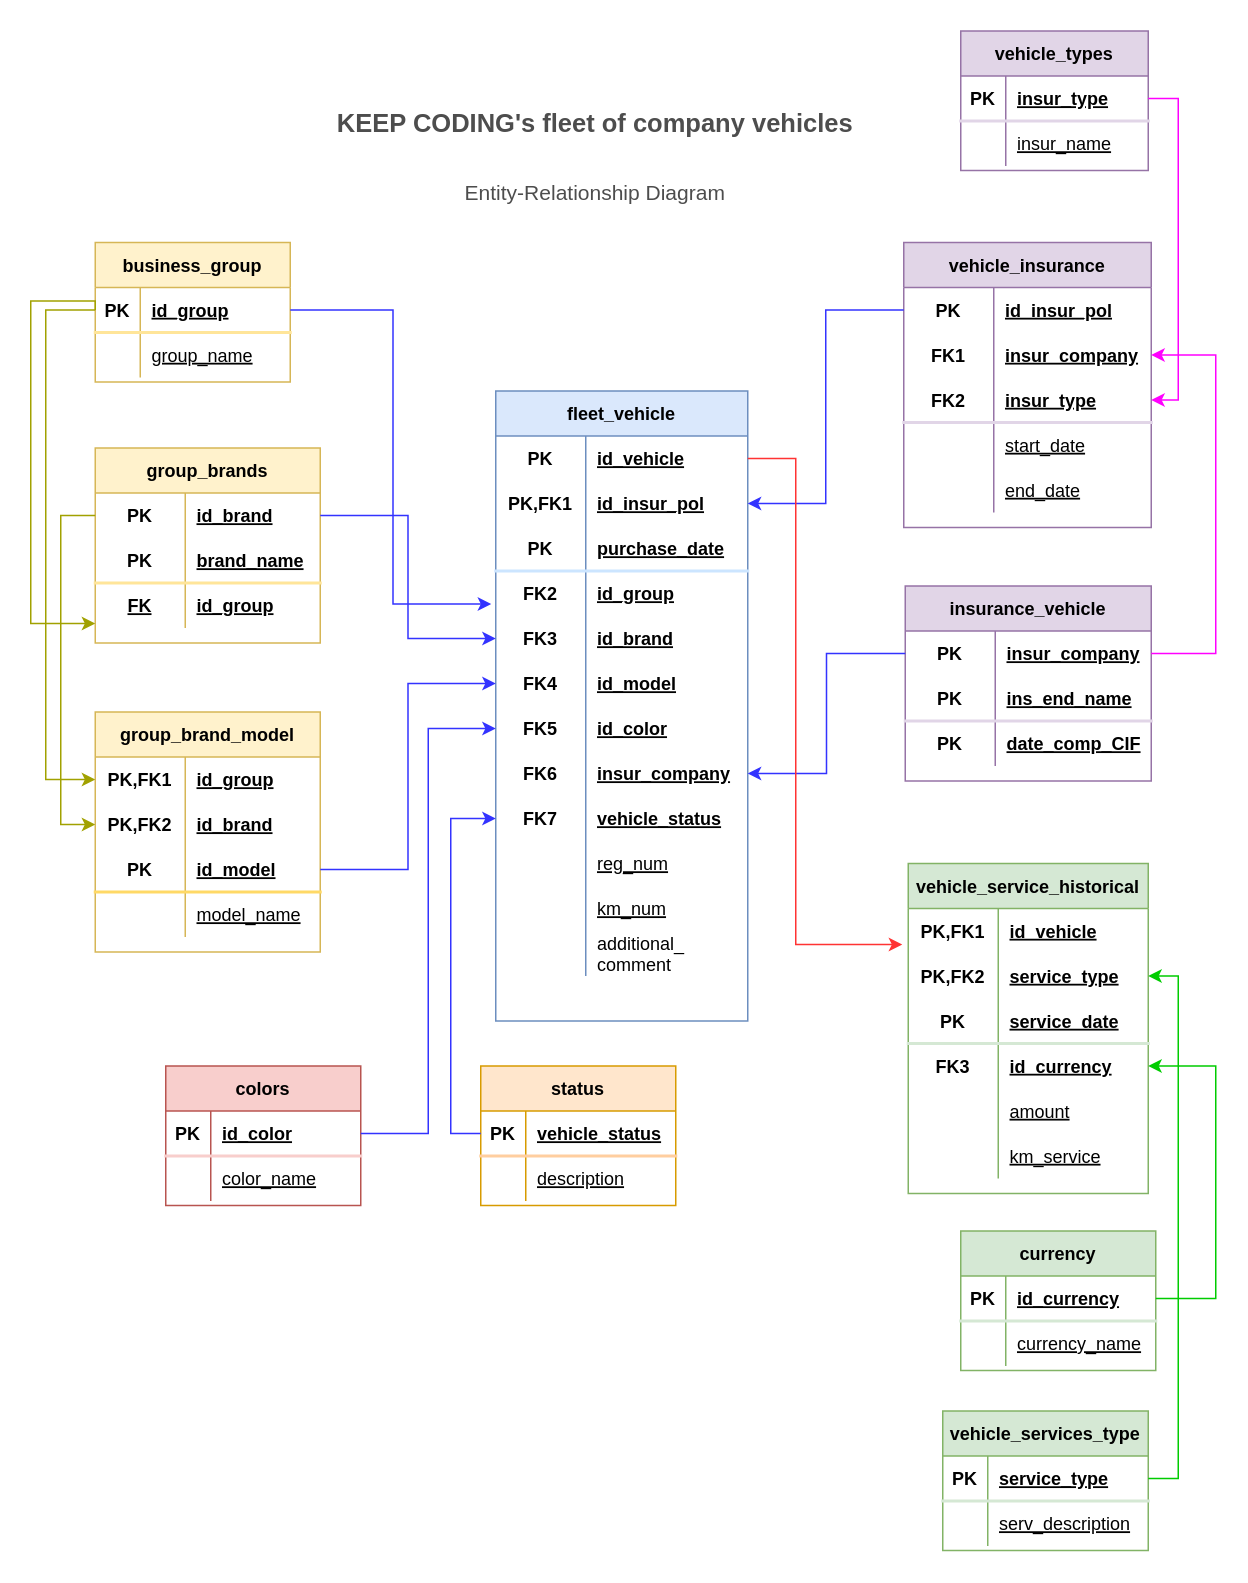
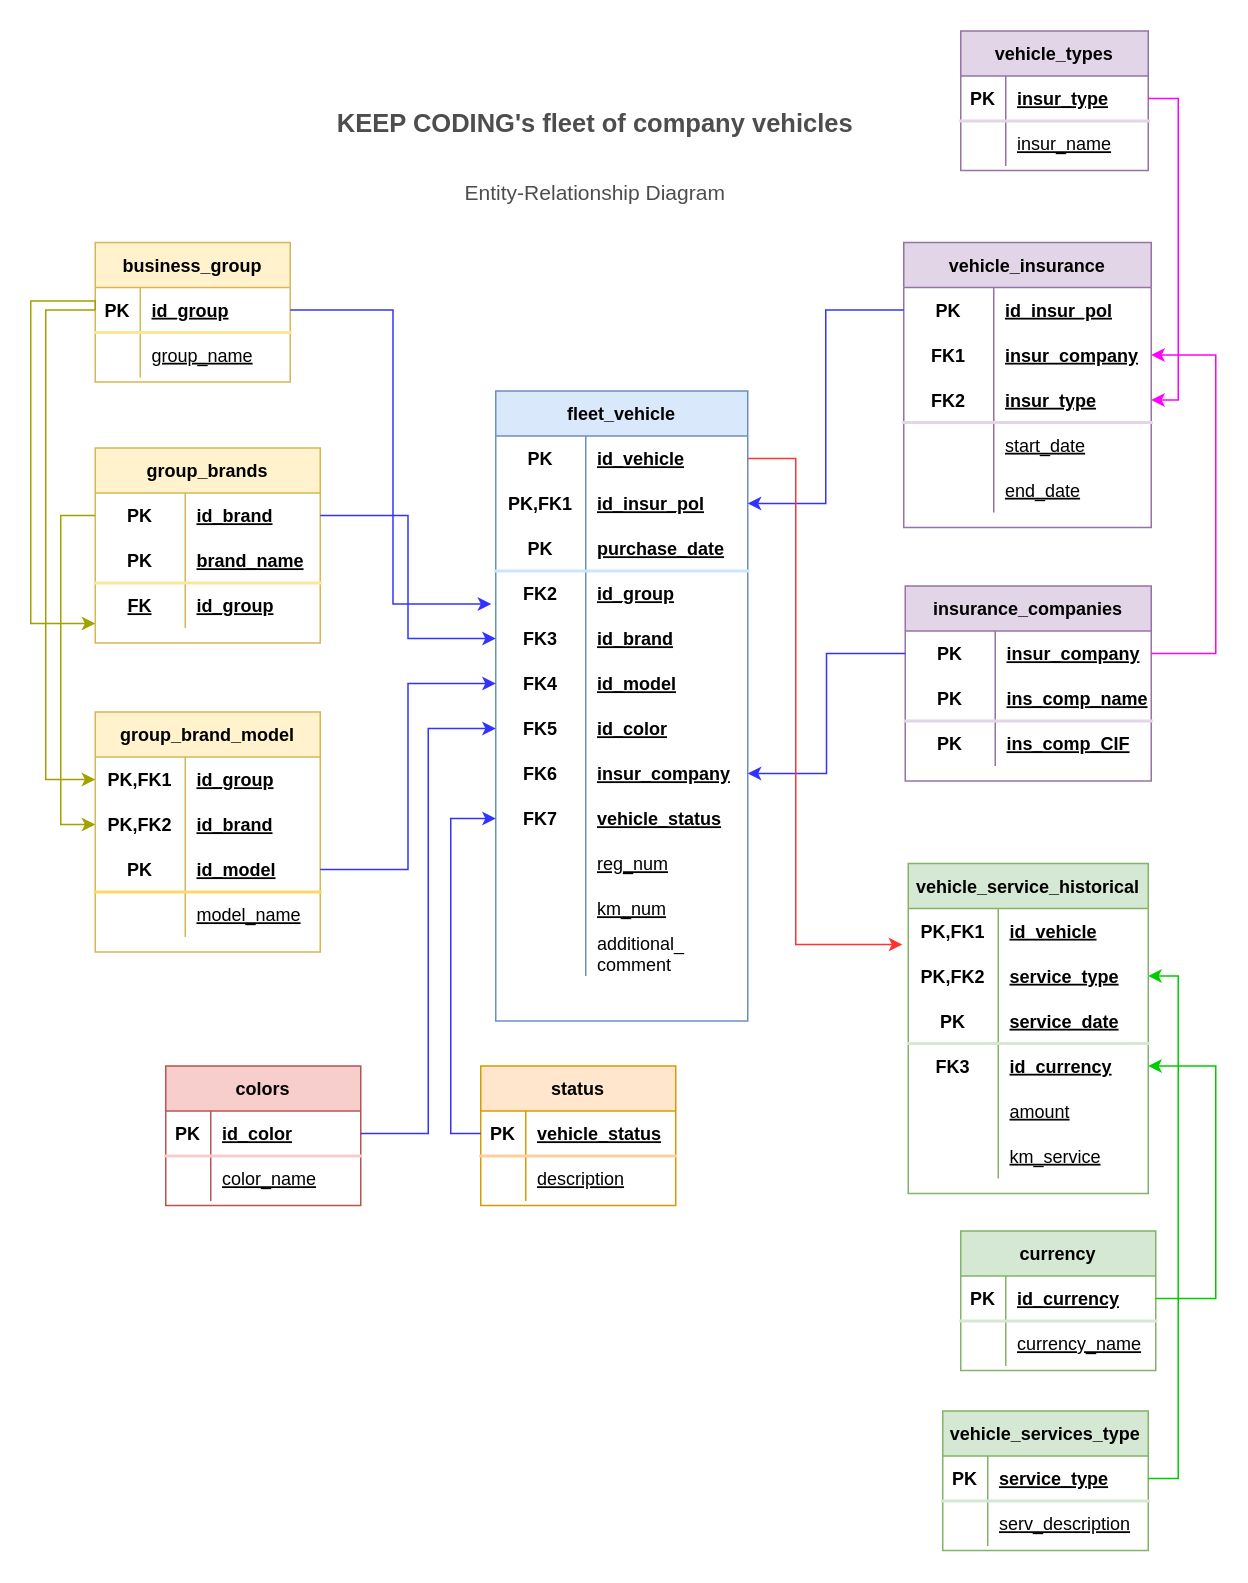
- <mxCell id="71" value="insurance_vehicle" style="shape=table;startSize=30;container=1;collapsible=1;childLayout=tableLayout;fixedRows=1;rowLines=0;fontStyle=1;align=center;resizeLast=1;rounded=0;fillColor=#e1d5e7;strokeColor=#9673a6;" vertex="1" parent="1"><mxGeometry x="603" y="390" width="164" height="130" as="geometry" /></mxCell>
+ <mxCell id="71" value="insurance_companies" style="shape=table;startSize=30;container=1;collapsible=1;childLayout=tableLayout;fixedRows=1;rowLines=0;fontStyle=1;align=center;resizeLast=1;rounded=0;fillColor=#e1d5e7;strokeColor=#9673a6;" vertex="1" parent="1"><mxGeometry x="603" y="390" width="164" height="130" as="geometry" /></mxCell>
- <mxCell id="77" value="ins_end_name" style="shape=partialRectangle;connectable=0;fillColor=none;top=0;left=0;bottom=0;right=0;align=left;spacingLeft=6;fontStyle=5;overflow=hidden;rounded=0;" vertex="1" parent="75"><mxGeometry x="60" width="104" height="30" as="geometry"><mxRectangle width="104" height="30" as="alternateBounds" /></mxGeometry></mxCell>
+ <mxCell id="77" value="ins_comp_name" style="shape=partialRectangle;connectable=0;fillColor=none;top=0;left=0;bottom=0;right=0;align=left;spacingLeft=6;fontStyle=5;overflow=hidden;rounded=0;" vertex="1" parent="75"><mxGeometry x="60" width="104" height="30" as="geometry"><mxRectangle width="104" height="30" as="alternateBounds" /></mxGeometry></mxCell>
- <mxCell id="80" value="date_comp_CIF" style="shape=partialRectangle;connectable=0;fillColor=none;top=0;left=0;bottom=0;right=0;align=left;spacingLeft=6;overflow=hidden;fontStyle=5;rounded=0;" vertex="1" parent="78"><mxGeometry x="60" width="104" height="30" as="geometry"><mxRectangle width="104" height="30" as="alternateBounds" /></mxGeometry></mxCell>
+ <mxCell id="80" value="ins_comp_CIF" style="shape=partialRectangle;connectable=0;fillColor=none;top=0;left=0;bottom=0;right=0;align=left;spacingLeft=6;overflow=hidden;fontStyle=5;rounded=0;" vertex="1" parent="78"><mxGeometry x="60" width="104" height="30" as="geometry"><mxRectangle width="104" height="30" as="alternateBounds" /></mxGeometry></mxCell>
